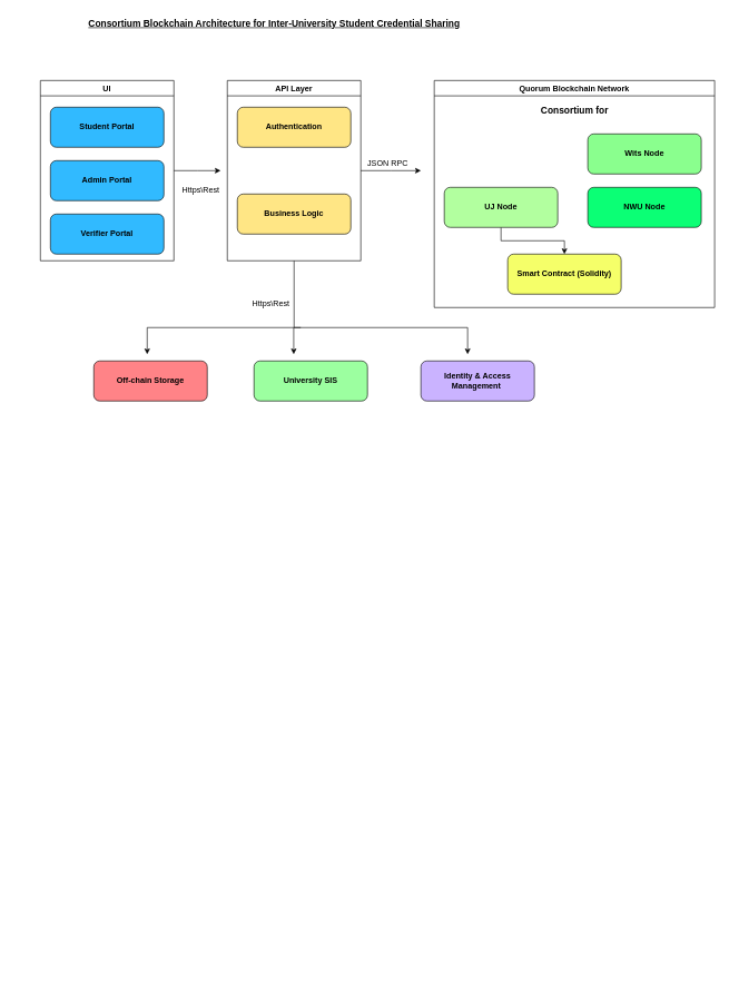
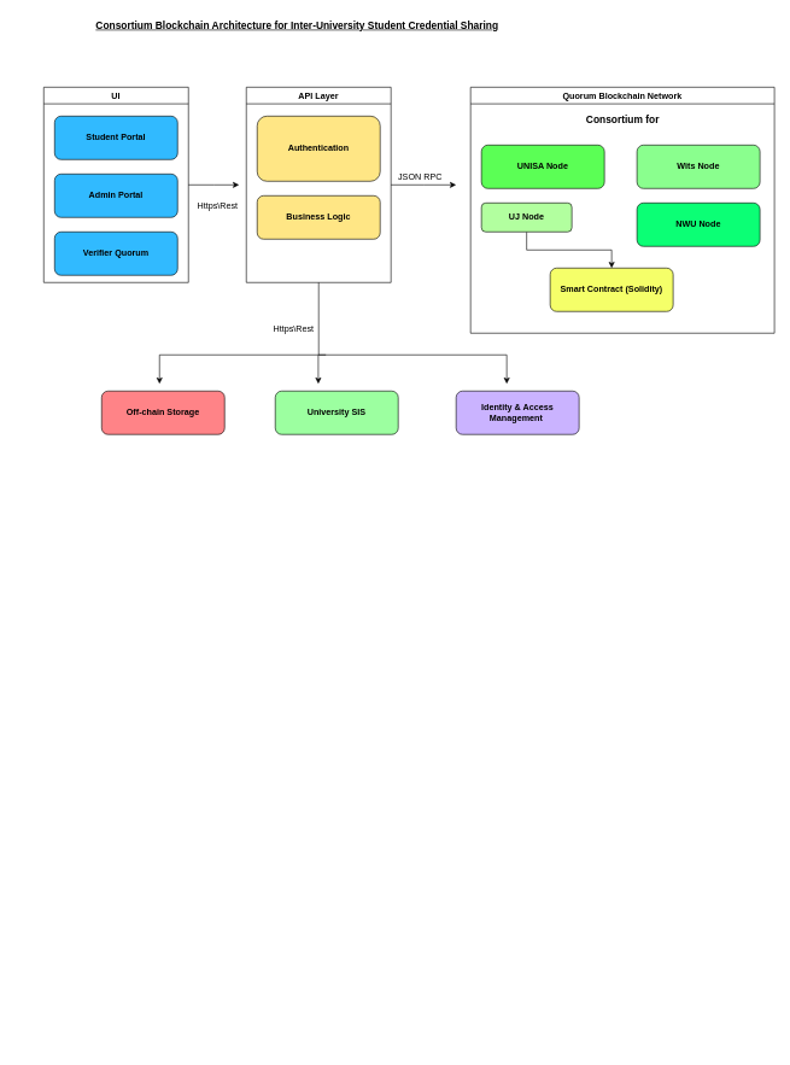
- <mxCell id="10" value="&lt;b&gt;Authentication&lt;/b&gt;" style="rounded=1;whiteSpace=wrap;html=1;fillColor=#FFE685;" vertex="1" parent="9"><mxGeometry x="15" y="40" width="170" height="60" as="geometry" /></mxCell>
+ <mxCell id="10" value="&lt;b&gt;Authentication&lt;/b&gt;" style="rounded=1;whiteSpace=wrap;html=1;fillColor=#FFE685;" vertex="1" parent="9"><mxGeometry x="15" y="40" width="170" height="90" as="geometry" /></mxCell>
+ <mxCell id="13" value="&lt;b&gt;UNISA Node&lt;/b&gt;" style="rounded=1;whiteSpace=wrap;html=1;fillColor=#5BFF55;" vertex="1" parent="12"><mxGeometry x="15" y="80" width="170" height="60" as="geometry" /></mxCell>
- <mxCell id="15" value="&lt;b&gt;UJ Node&lt;/b&gt;" style="rounded=1;whiteSpace=wrap;html=1;fillColor=#B2FF9F;" vertex="1" parent="12"><mxGeometry x="15" y="160" width="170" height="60" as="geometry" /></mxCell>
+ <mxCell id="15" value="&lt;b&gt;UJ Node&lt;/b&gt;" style="rounded=1;whiteSpace=wrap;html=1;fillColor=#B2FF9F;" vertex="1" parent="12"><mxGeometry x="15" y="160" width="125" height="40" as="geometry" /></mxCell>
- <mxCell id="11" value="&lt;b&gt;Business Logic&lt;/b&gt;" style="rounded=1;whiteSpace=wrap;html=1;fillColor=#FFE685;" vertex="1" parent="9"><mxGeometry x="15" y="170" width="170" height="60" as="geometry" /></mxCell>
+ <mxCell id="11" value="&lt;b&gt;Business Logic&lt;/b&gt;" style="rounded=1;whiteSpace=wrap;html=1;fillColor=#FFE685;" vertex="1" parent="9"><mxGeometry x="15" y="150" width="170" height="60" as="geometry" /></mxCell>
- <mxCell id="7" value="&lt;b&gt;Verifier Portal&lt;/b&gt;" style="rounded=1;whiteSpace=wrap;html=1;fillColor=#31BAFF;" vertex="1" parent="4"><mxGeometry x="15" y="200" width="170" height="60" as="geometry" /></mxCell>
+ <mxCell id="7" value="&lt;b&gt;Verifier Quorum&lt;/b&gt;" style="rounded=1;whiteSpace=wrap;html=1;fillColor=#31BAFF;" vertex="1" parent="4"><mxGeometry x="15" y="200" width="170" height="60" as="geometry" /></mxCell>
- <mxCell id="19" value="&lt;b&gt;Smart Contract (Solidity)&lt;/b&gt;" style="rounded=1;whiteSpace=wrap;html=1;fillColor=#F5FF69;" vertex="1" parent="12"><mxGeometry x="110" y="260" width="170" height="60" as="geometry" /></mxCell>
+ <mxCell id="19" value="&lt;b&gt;Smart Contract (Solidity)&lt;/b&gt;" style="rounded=1;whiteSpace=wrap;html=1;fillColor=#F5FF69;" vertex="1" parent="12"><mxGeometry x="110" y="250" width="170" height="60" as="geometry" /></mxCell>
